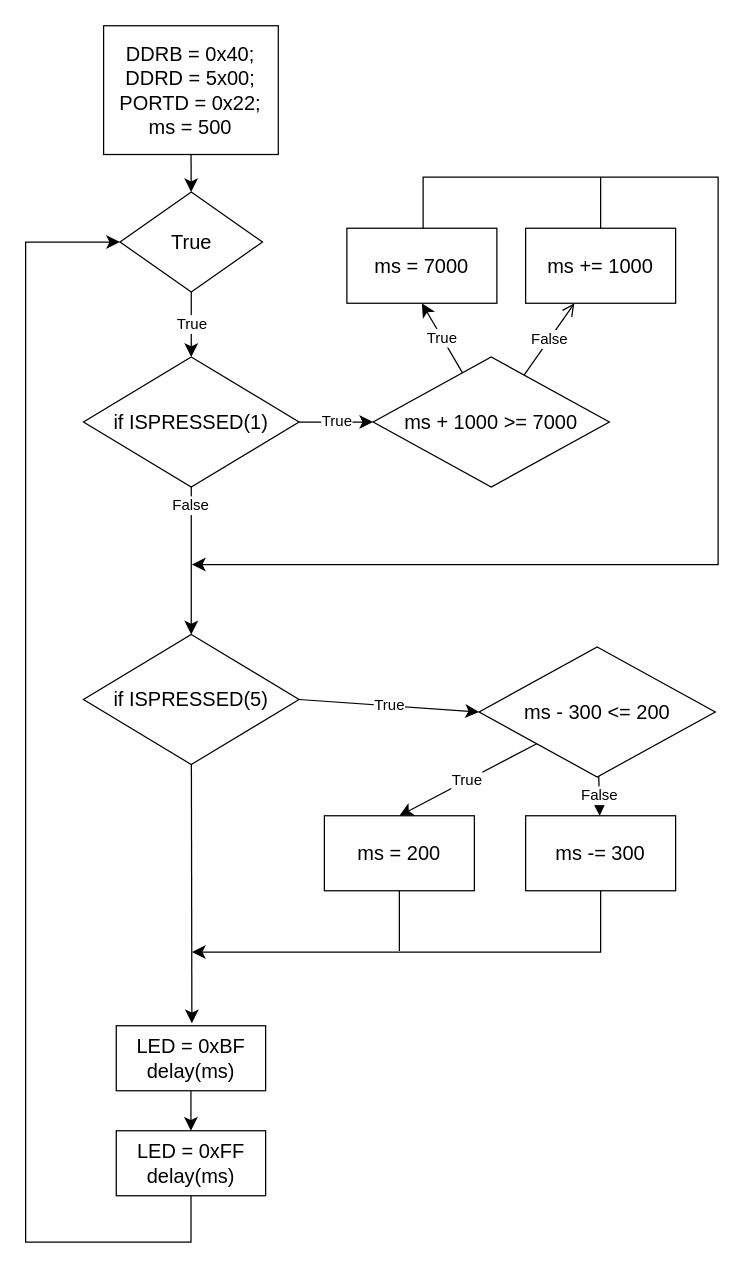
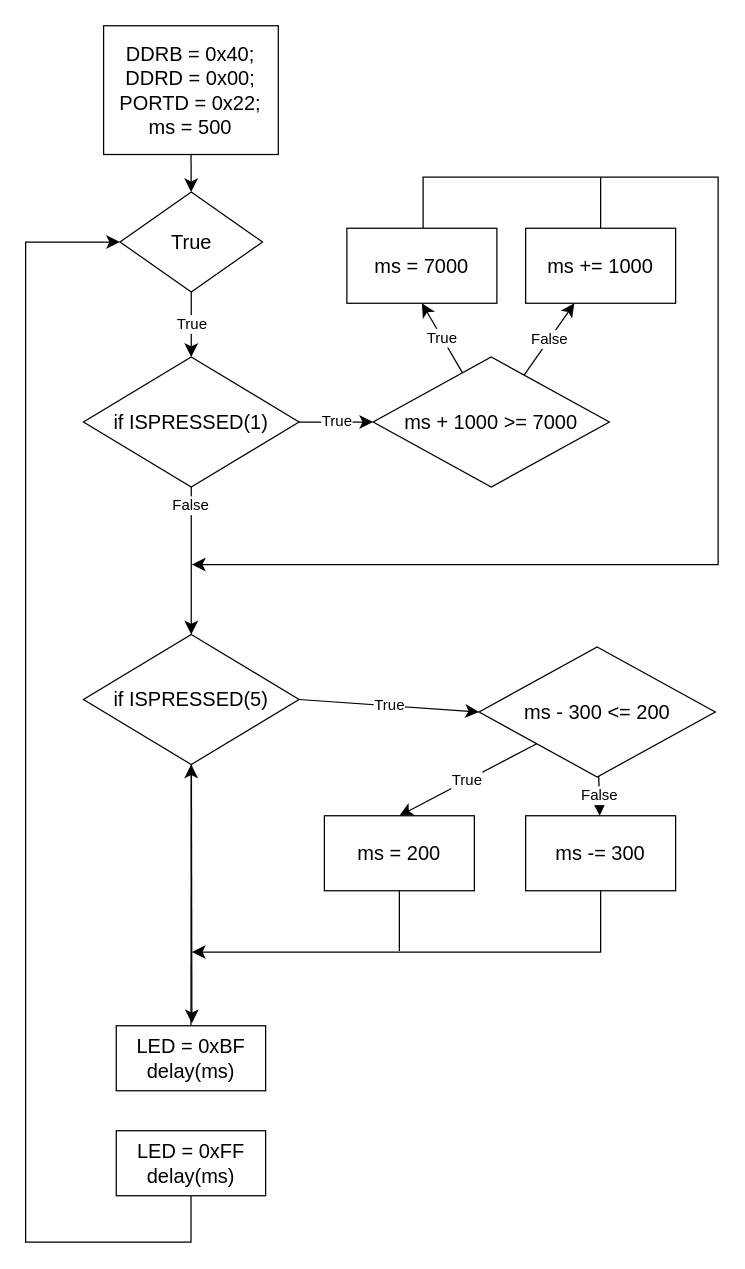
- <mxCell id="3" value="&lt;div&gt;&lt;div style=&quot;border-color: var(--border-color);&quot;&gt;DDRB = 0x40;&lt;/div&gt;&lt;div style=&quot;border-color: var(--border-color);&quot;&gt;DDRD = 5x00;&lt;/div&gt;&lt;div style=&quot;border-color: var(--border-color);&quot;&gt;PORTD = 0x22;&lt;/div&gt;&lt;/div&gt;&lt;div style=&quot;border-color: var(--border-color);&quot;&gt;ms = 500&lt;br&gt;&lt;/div&gt;" style="rounded=0;whiteSpace=wrap;html=1;fontSize=16;" parent="1" vertex="1"><mxGeometry x="82.38" y="20" width="139.75" height="103" as="geometry" /></mxCell>
+ <mxCell id="3" value="&lt;div&gt;&lt;div style=&quot;border-color: var(--border-color);&quot;&gt;DDRB = 0x40;&lt;/div&gt;&lt;div style=&quot;border-color: var(--border-color);&quot;&gt;DDRD = 0x00;&lt;/div&gt;&lt;div style=&quot;border-color: var(--border-color);&quot;&gt;PORTD = 0x22;&lt;/div&gt;&lt;/div&gt;&lt;div style=&quot;border-color: var(--border-color);&quot;&gt;ms = 500&lt;br&gt;&lt;/div&gt;" style="rounded=0;whiteSpace=wrap;html=1;fontSize=16;" parent="1" vertex="1"><mxGeometry x="82.38" y="20" width="139.75" height="103" as="geometry" /></mxCell>
- <mxCell id="12" value="False" style="edgeStyle=none;curved=1;rounded=0;orthogonalLoop=1;jettySize=auto;html=1;fontSize=12;startSize=8;endSize=8;endArrow=open;" parent="1" source="13" target="17" edge="1"><mxGeometry relative="1" as="geometry" /></mxCell>
+ <mxCell id="12" value="False" style="edgeStyle=none;curved=1;rounded=0;orthogonalLoop=1;jettySize=auto;html=1;fontSize=12;startSize=8;endSize=8;" parent="1" source="13" target="17" edge="1"><mxGeometry relative="1" as="geometry" /></mxCell>
- <mxCell id="26" style="edgeStyle=none;curved=1;rounded=0;orthogonalLoop=1;jettySize=auto;html=1;entryX=0.5;entryY=0;entryDx=0;entryDy=0;fontSize=12;startSize=8;endSize=8;" parent="1" source="27" target="29" edge="1"><mxGeometry relative="1" as="geometry" /></mxCell>
+ <mxCell id="26" style="edgeStyle=none;curved=1;rounded=0;orthogonalLoop=1;jettySize=auto;html=1;fontSize=12;startSize=8;endSize=8;" parent="1" source="27" target="7" edge="1"><mxGeometry relative="1" as="geometry" /></mxCell>
